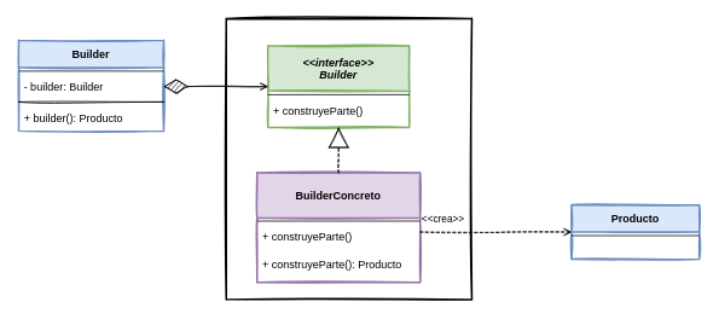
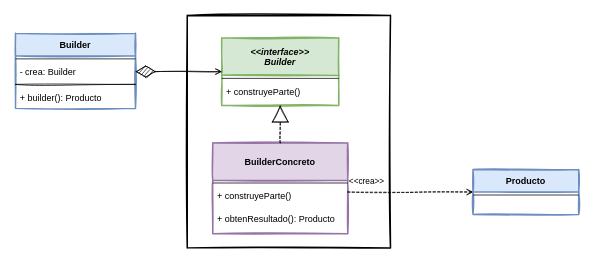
- <mxCell id="5" value="- builder: Builder" style="text;strokeColor=none;fillColor=none;align=left;verticalAlign=top;spacingLeft=4;spacingRight=4;overflow=hidden;rotatable=0;points=[[0,0.5],[1,0.5]];portConstraint=eastwest;" parent="3" vertex="1"><mxGeometry y="38" width="160" height="26" as="geometry" /></mxCell>
+ <mxCell id="5" value="- crea: Builder" style="text;strokeColor=none;fillColor=none;align=left;verticalAlign=top;spacingLeft=4;spacingRight=4;overflow=hidden;rotatable=0;points=[[0,0.5],[1,0.5]];portConstraint=eastwest;" parent="3" vertex="1"><mxGeometry y="38" width="160" height="26" as="geometry" /></mxCell>
- <mxCell id="11" value="+ construyeParte(): Producto" style="text;strokeColor=none;fillColor=none;align=left;verticalAlign=top;spacingLeft=4;spacingRight=4;overflow=hidden;rotatable=0;points=[[0,0.5],[1,0.5]];portConstraint=eastwest;sketch=1;" parent="8" vertex="1"><mxGeometry y="88" width="180" height="26" as="geometry" /></mxCell>
+ <mxCell id="11" value="+ obtenResultado(): Producto" style="text;strokeColor=none;fillColor=none;align=left;verticalAlign=top;spacingLeft=4;spacingRight=4;overflow=hidden;rotatable=0;points=[[0,0.5],[1,0.5]];portConstraint=eastwest;sketch=1;" parent="8" vertex="1"><mxGeometry y="88" width="180" height="26" as="geometry" /></mxCell>
